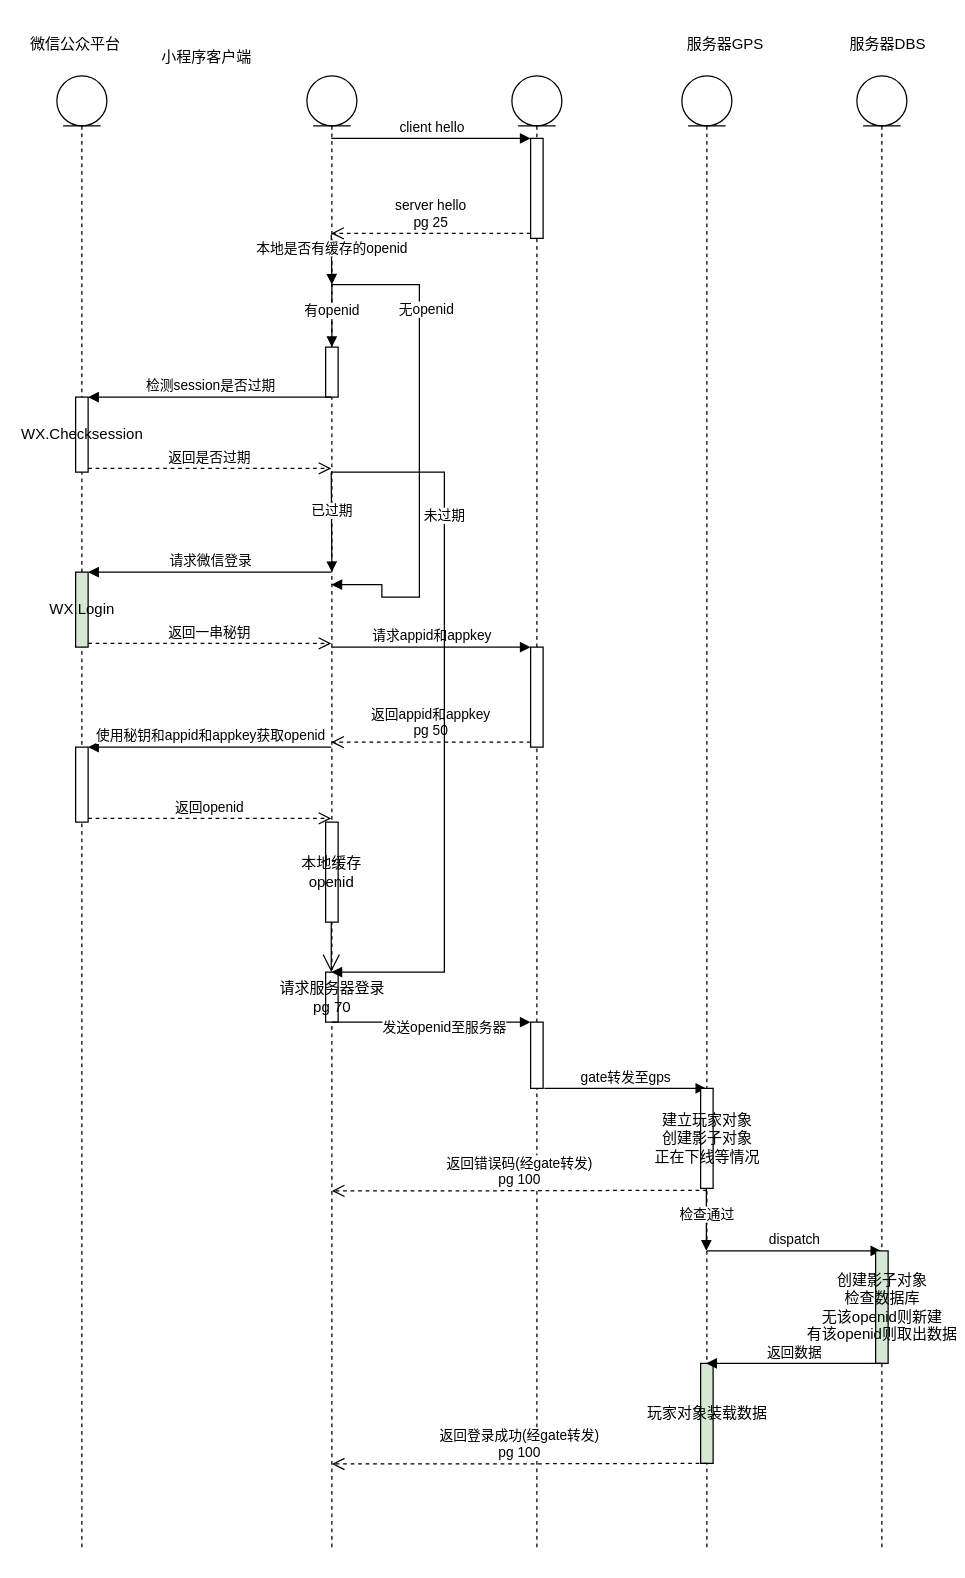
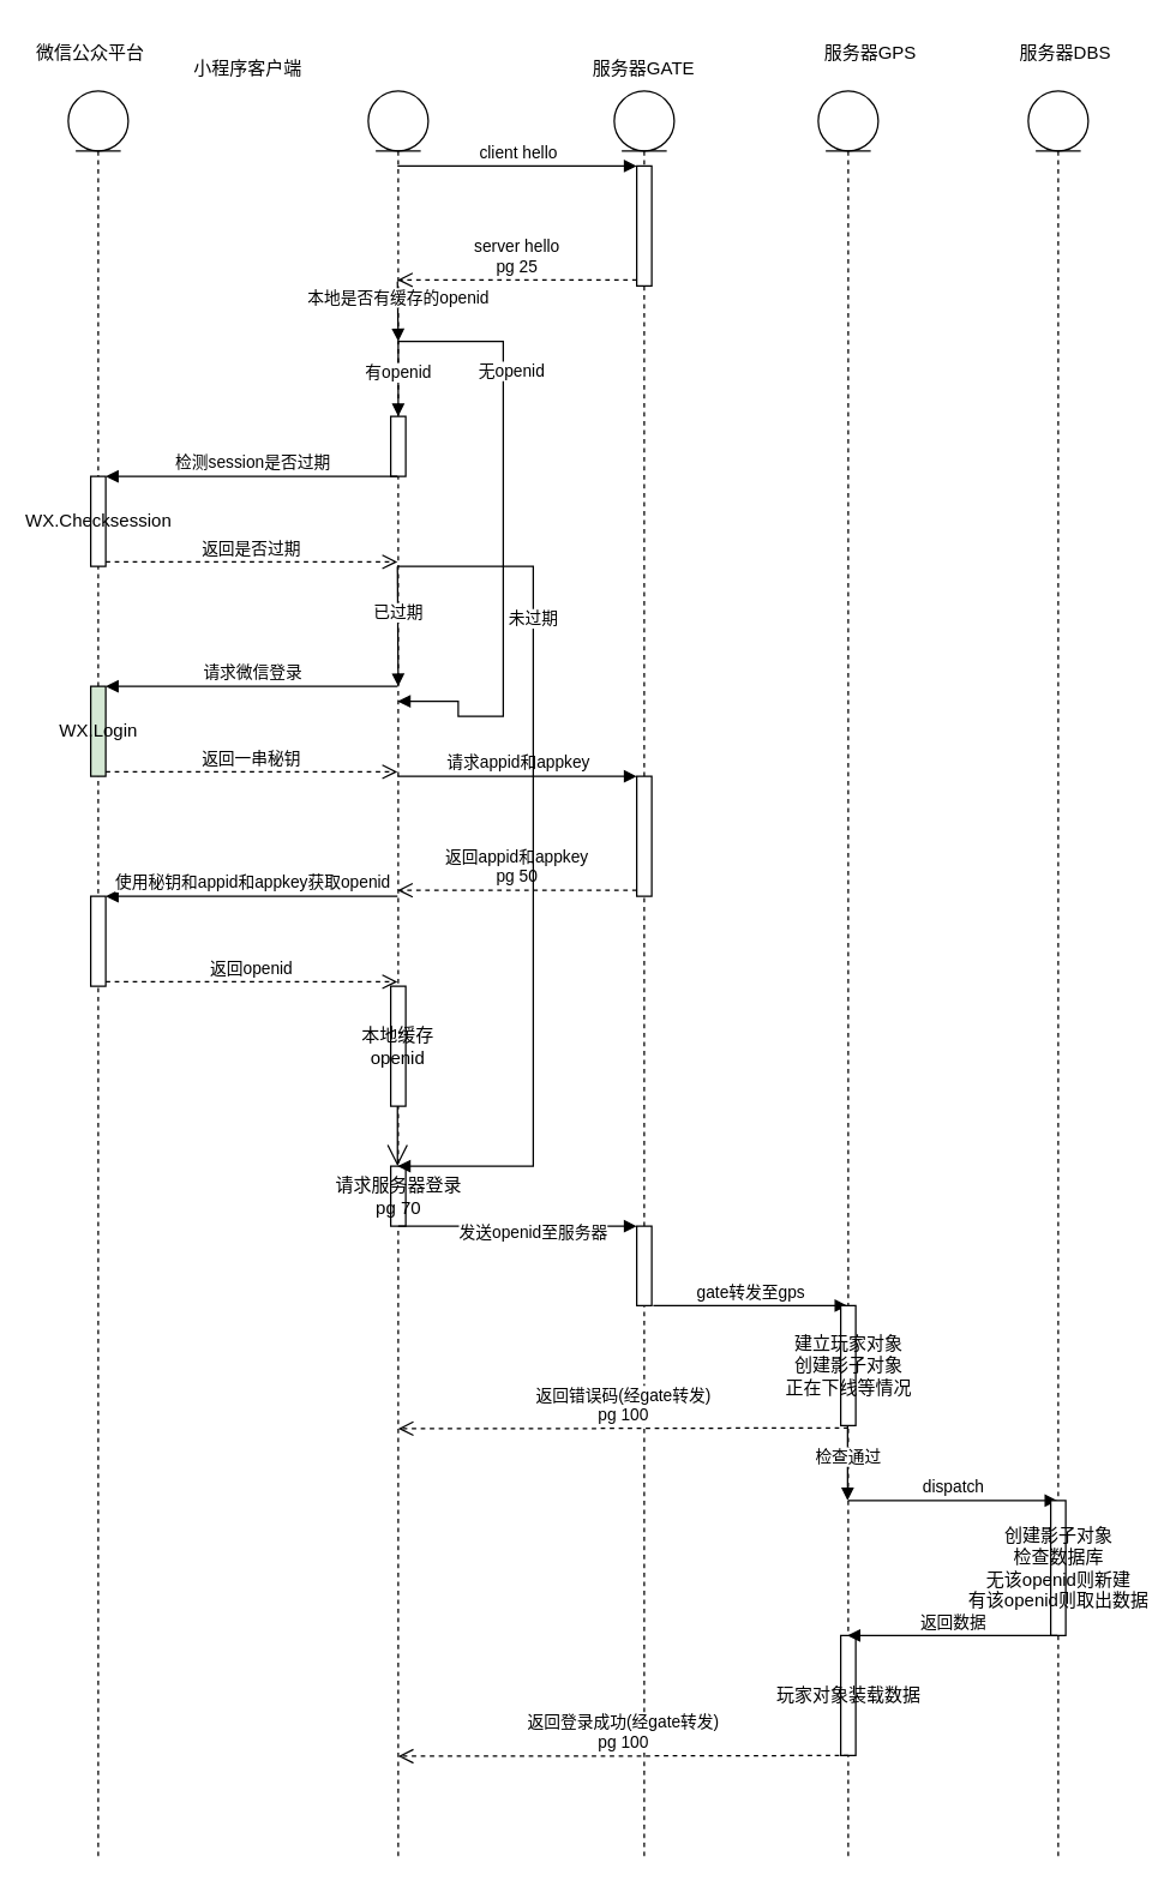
+ <mxCell id="21" value="服务器GATE" style="text;html=1;strokeColor=none;fillColor=none;align=center;verticalAlign=middle;whiteSpace=wrap;rounded=0;" parent="1" vertex="1"><mxGeometry x="389" y="30" width="80" height="30" as="geometry" /></mxCell>
- <mxCell id="29" value="创建影子对象&lt;br&gt;检查数据库&lt;br&gt;无该openid则新建&lt;br&gt;有该openid则取出数据" style="html=1;points=[];perimeter=orthogonalPerimeter;fillColor=#d5e8d4;" parent="28" vertex="1"><mxGeometry x="15" y="940" width="10" height="90" as="geometry" /></mxCell>
+ <mxCell id="29" value="创建影子对象&lt;br&gt;检查数据库&lt;br&gt;无该openid则新建&lt;br&gt;有该openid则取出数据" style="html=1;points=[];perimeter=orthogonalPerimeter;" parent="28" vertex="1"><mxGeometry x="15" y="940" width="10" height="90" as="geometry" /></mxCell>
- <mxCell id="26" value="玩家对象装载数据" style="html=1;points=[];perimeter=orthogonalPerimeter;fillColor=#d5e8d4;" parent="22" vertex="1"><mxGeometry x="15" y="1030" width="10" height="80" as="geometry" /></mxCell>
+ <mxCell id="26" value="玩家对象装载数据" style="html=1;points=[];perimeter=orthogonalPerimeter;" parent="22" vertex="1"><mxGeometry x="15" y="1030" width="10" height="80" as="geometry" /></mxCell>
